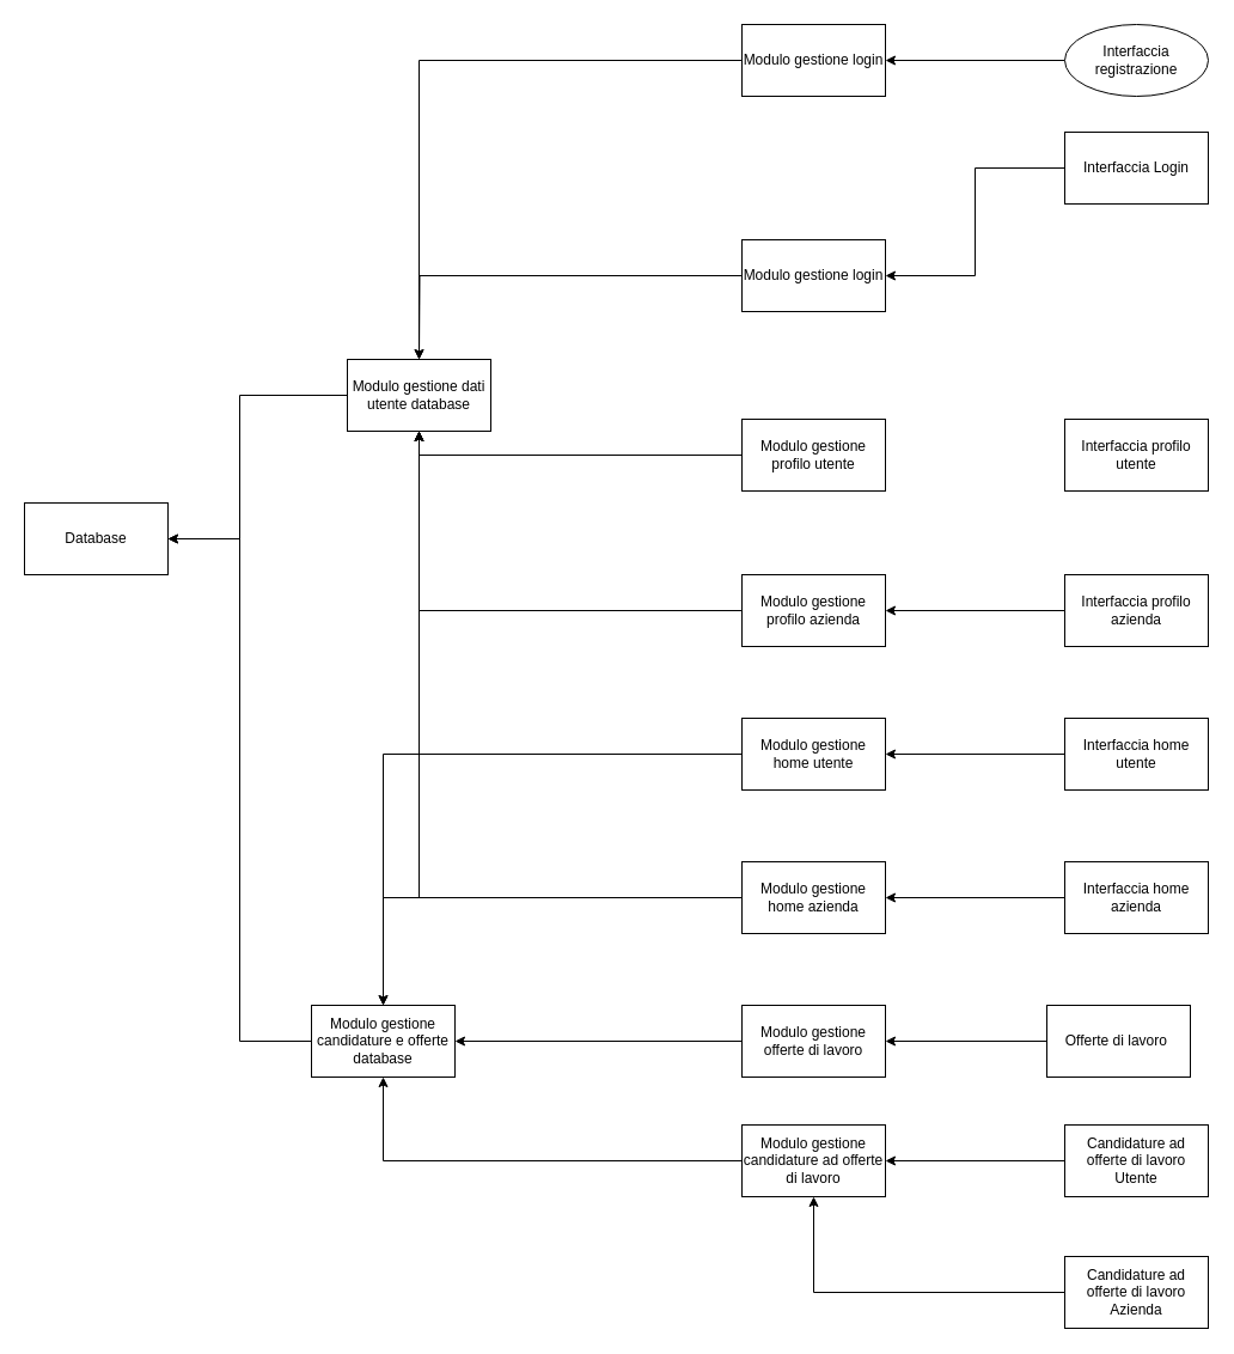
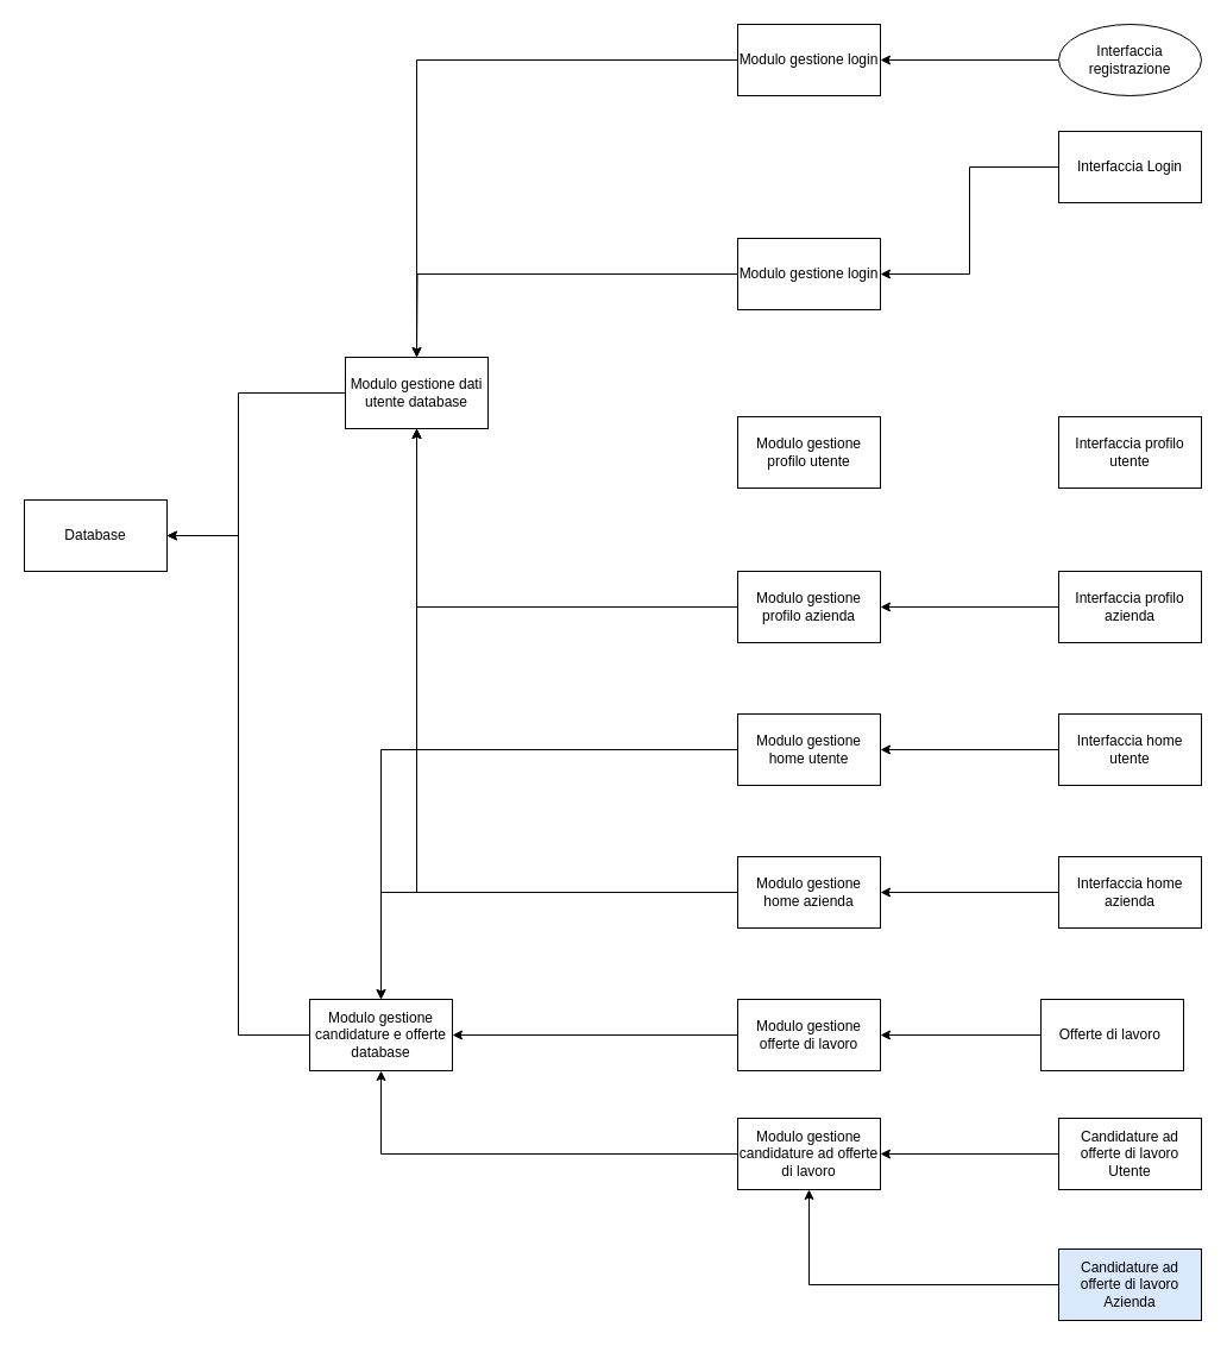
- <mxCell id="18" style="edgeStyle=orthogonalEdgeStyle;rounded=0;orthogonalLoop=1;jettySize=auto;html=1;entryX=0.5;entryY=1;entryDx=0;entryDy=0;" edge="1" parent="1" source="19" target="9"><mxGeometry relative="1" as="geometry" /></mxCell>
- <mxCell id="41" value="Candidature ad offerte di lavoro Azienda" style="rounded=0;whiteSpace=wrap;html=1;" vertex="1" parent="1"><mxGeometry x="890" y="1050" width="120" height="60" as="geometry" /></mxCell>
+ <mxCell id="41" value="Candidature ad offerte di lavoro Azienda" style="rounded=0;whiteSpace=wrap;html=1;fillColor=#dae8fc;" vertex="1" parent="1"><mxGeometry x="890" y="1050" width="120" height="60" as="geometry" /></mxCell>
